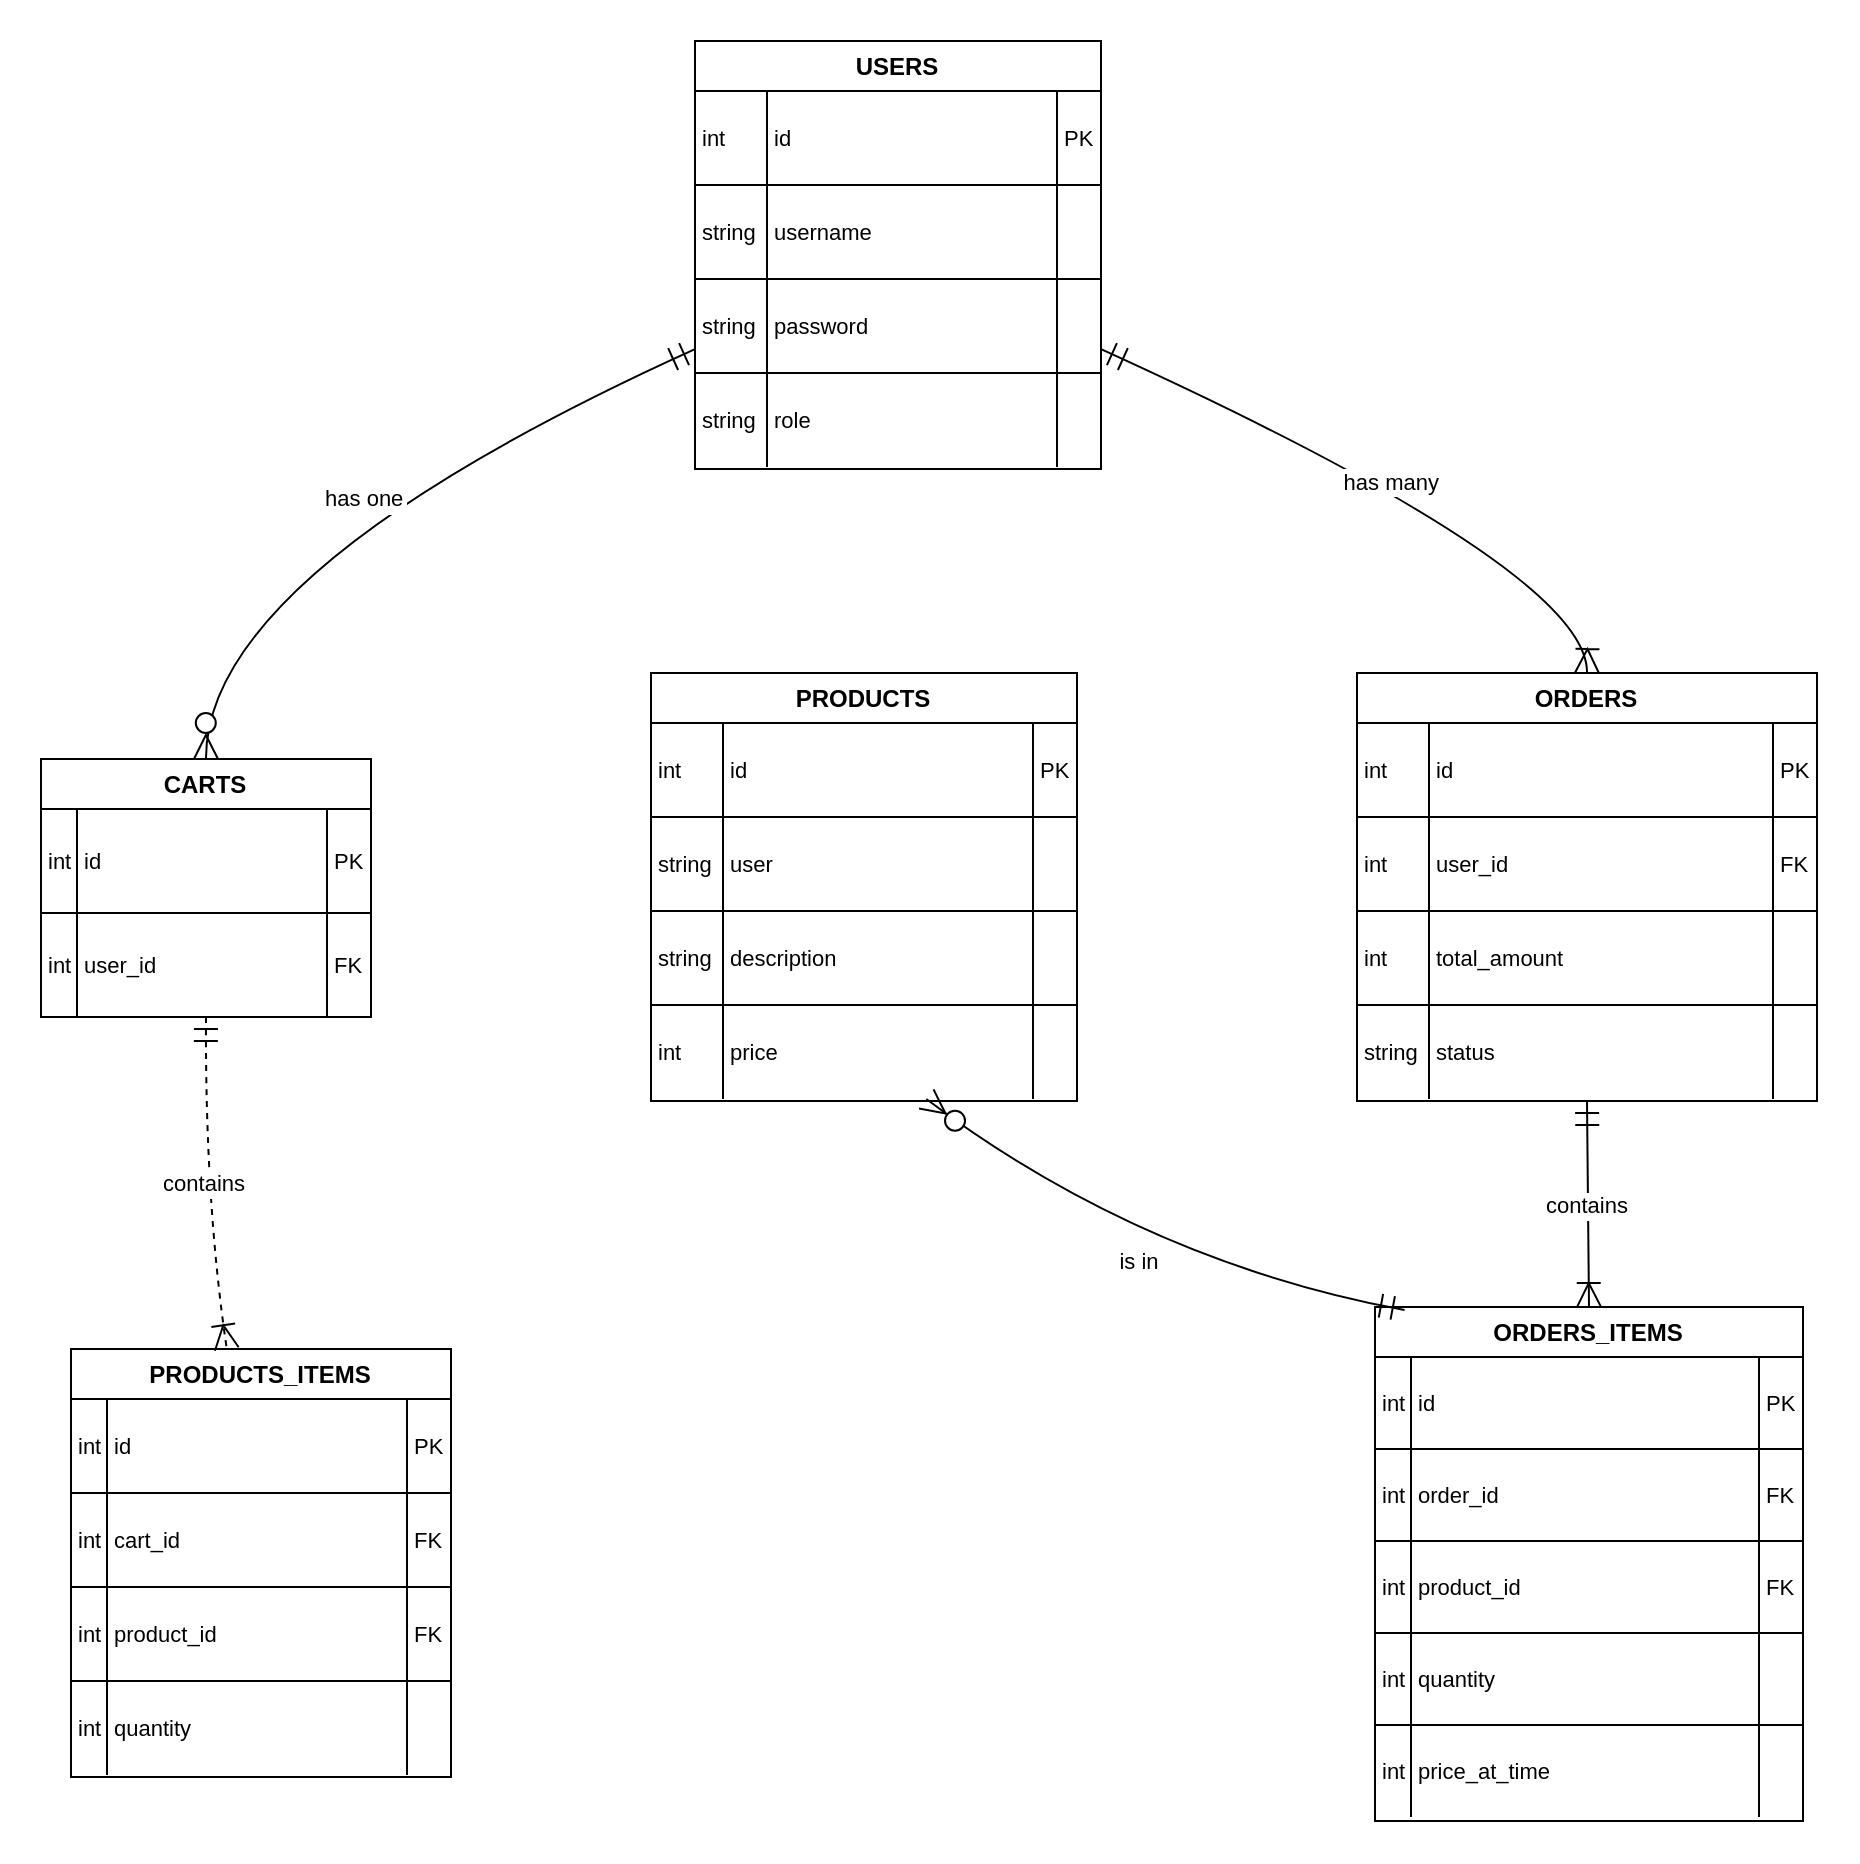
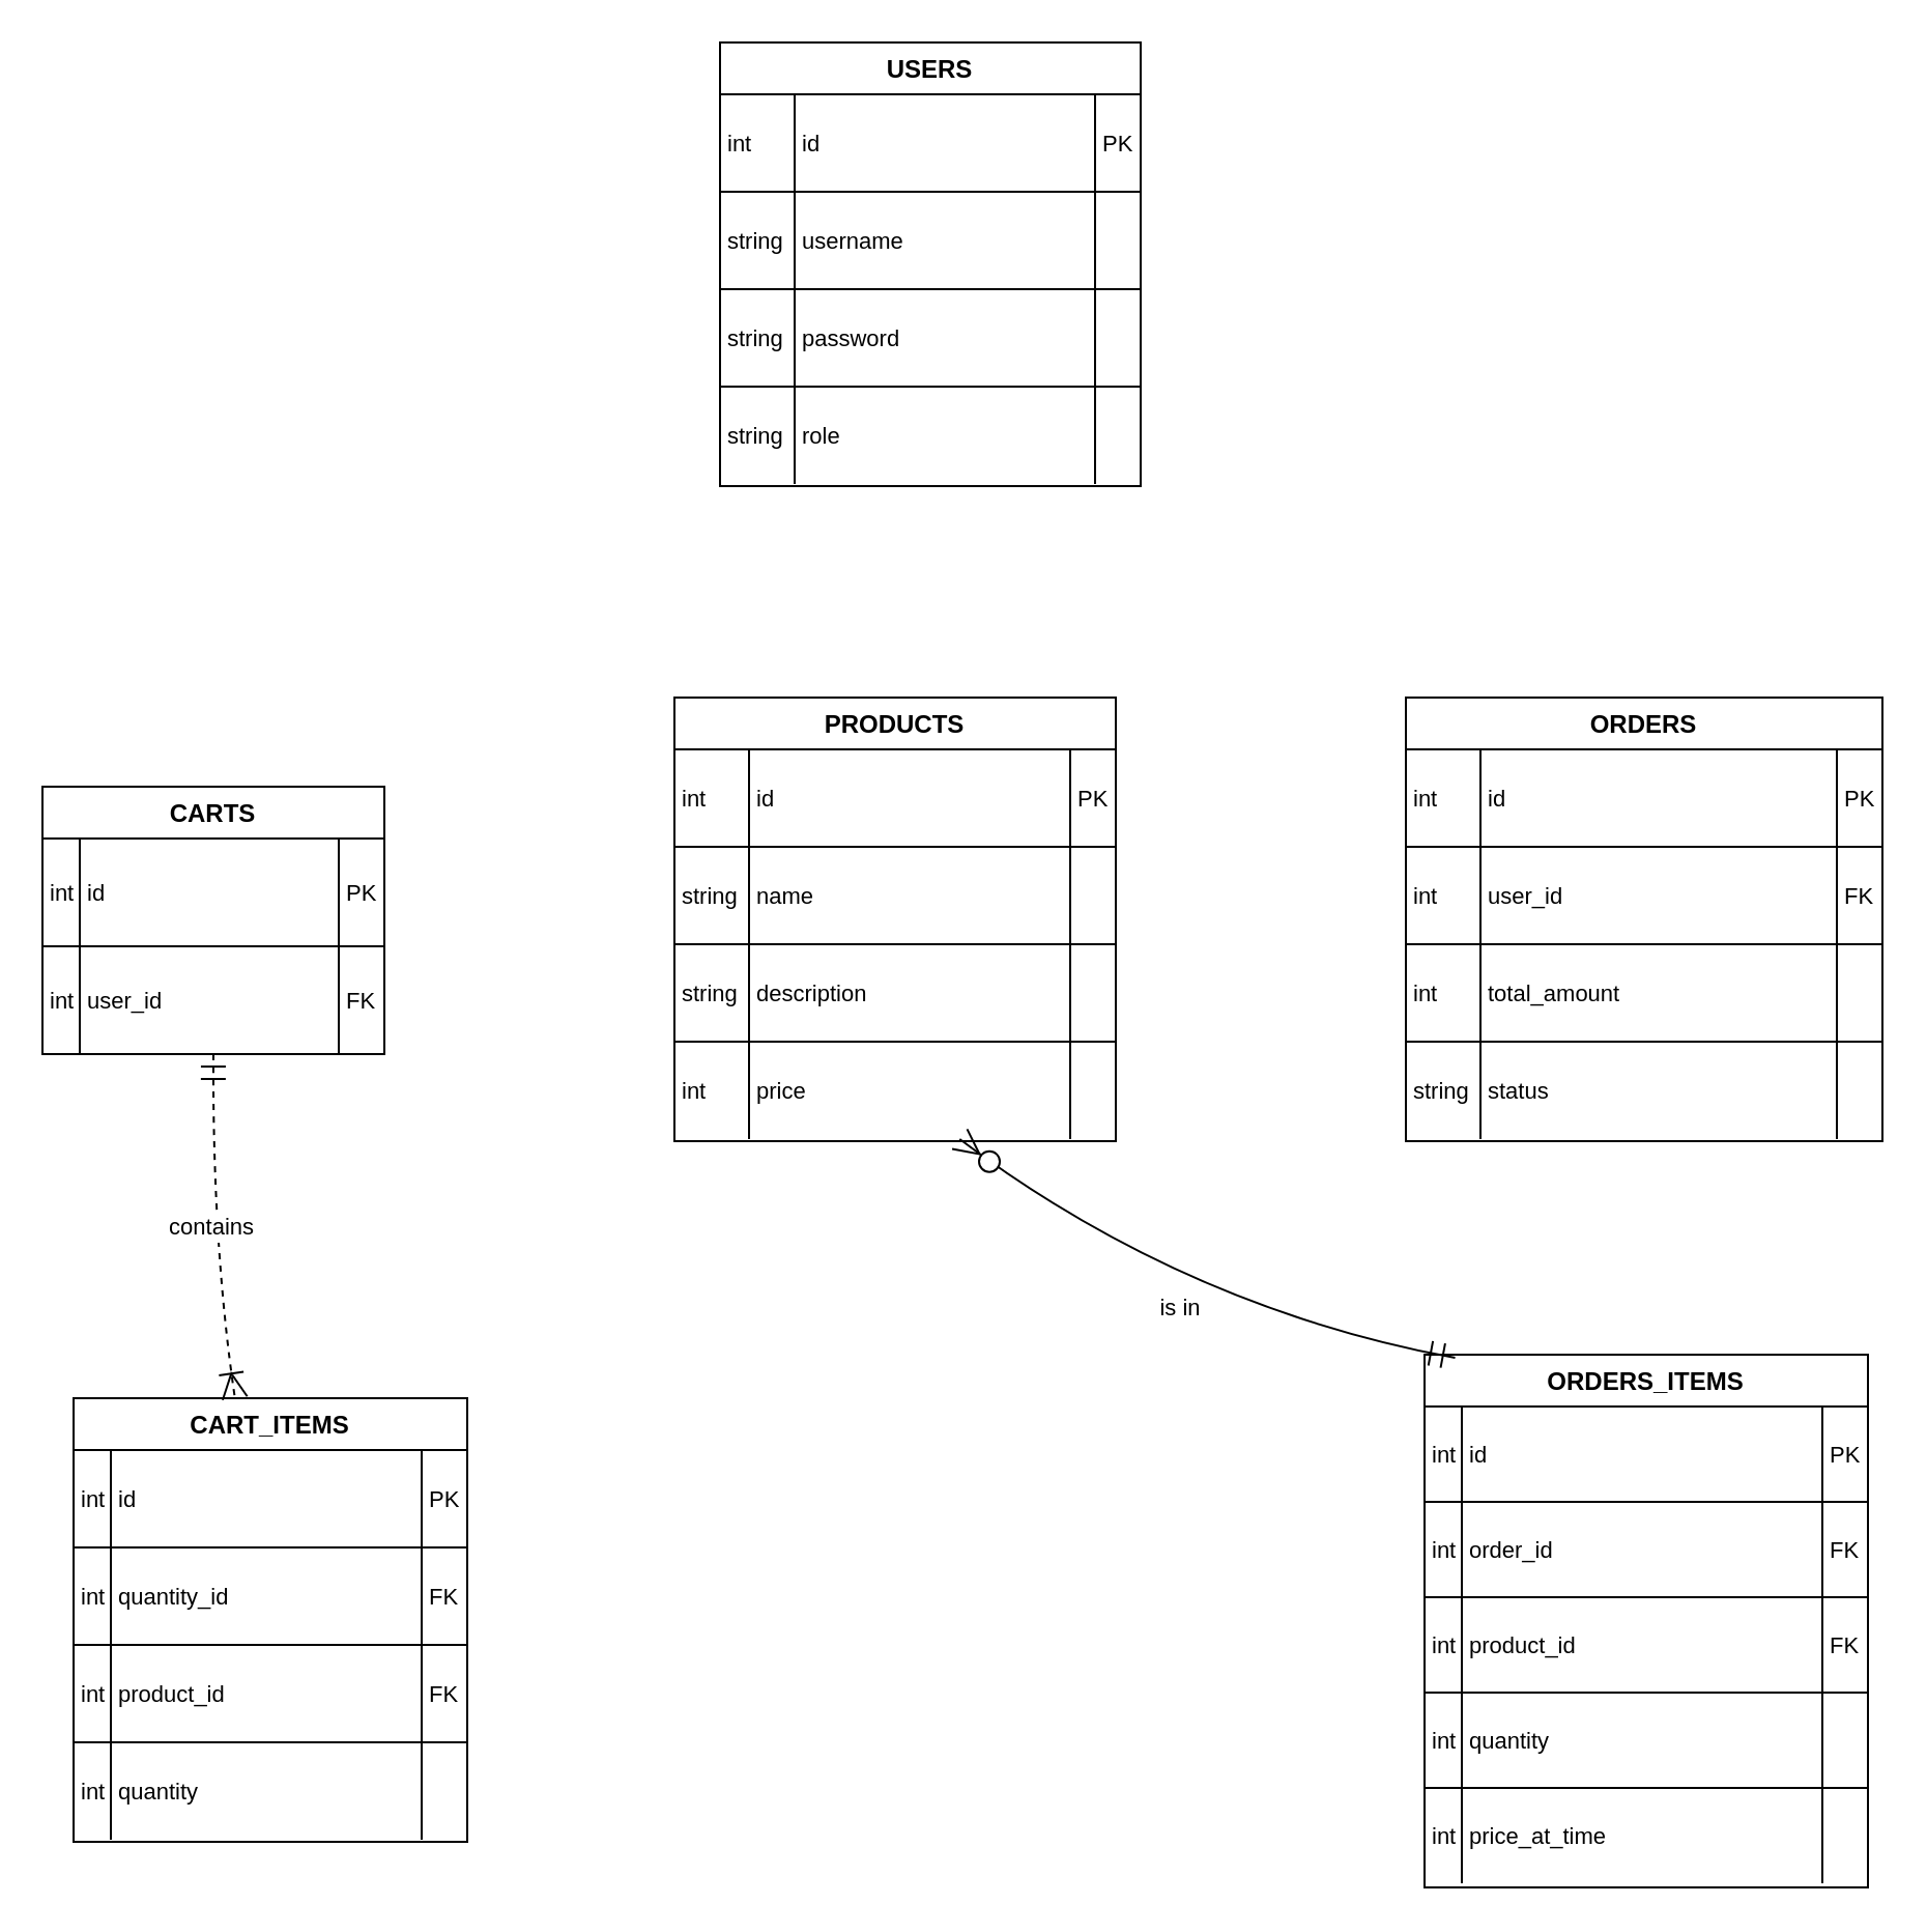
- <mxCell id="101" value="has many" style="curved=1;startArrow=ERmandOne;startSize=10;;endArrow=ERoneToMany;endSize=10;;exitX=1;exitY=0.72;entryX=0.5;entryY=0;rounded=0;" edge="1" parent="1" source="2" target="62"><mxGeometry relative="1" as="geometry"><Array as="points"><mxPoint x="794" y="285" /></Array></mxGeometry></mxCell>
- <mxCell id="100" value="has one" style="curved=1;startArrow=ERmandOne;startSize=10;;endArrow=ERzeroToMany;endSize=10;;exitX=0;exitY=0.72;entryX=0.5;entryY=0;rounded=0;" edge="1" parent="1" source="2" target="36"><mxGeometry relative="1" as="geometry"><Array as="points"><mxPoint x="102" y="285" /></Array></mxGeometry></mxCell>
- <mxCell id="26" value="user" style="shape=partialRectangle;connectable=0;fillColor=none;top=0;left=0;bottom=0;right=0;align=left;spacingLeft=2;overflow=hidden;fontSize=11;" vertex="1" parent="24"><mxGeometry x="36" width="155" height="47" as="geometry"><mxRectangle width="155" height="47" as="alternateBounds" /></mxGeometry></mxCell>
+ <mxCell id="26" value="name" style="shape=partialRectangle;connectable=0;fillColor=none;top=0;left=0;bottom=0;right=0;align=left;spacingLeft=2;overflow=hidden;fontSize=11;" vertex="1" parent="24"><mxGeometry x="36" width="155" height="47" as="geometry"><mxRectangle width="155" height="47" as="alternateBounds" /></mxGeometry></mxCell>
- <mxCell id="103" value="contains" style="curved=1;startArrow=ERmandOne;startSize=10;;endArrow=ERoneToMany;endSize=10;;exitX=0.5;exitY=1;entryX=0.5;entryY=0;rounded=0;" edge="1" parent="1" source="62" target="79"><mxGeometry relative="1" as="geometry"><Array as="points" /></mxGeometry></mxCell>
- <mxCell id="45" value="PRODUCTS_ITEMS" style="shape=table;startSize=25;container=1;collapsible=0;childLayout=tableLayout;fixedRows=1;rowLines=1;fontStyle=1;align=center;resizeLast=1;" vertex="1" parent="1"><mxGeometry x="35" y="674" width="190" height="214" as="geometry" /></mxCell>
+ <mxCell id="45" value="CART_ITEMS" style="shape=table;startSize=25;container=1;collapsible=0;childLayout=tableLayout;fixedRows=1;rowLines=1;fontStyle=1;align=center;resizeLast=1;" vertex="1" parent="1"><mxGeometry x="35" y="674" width="190" height="214" as="geometry" /></mxCell>
- <mxCell id="52" value="cart_id" style="shape=partialRectangle;connectable=0;fillColor=none;top=0;left=0;bottom=0;right=0;align=left;spacingLeft=2;overflow=hidden;fontSize=11;" vertex="1" parent="50"><mxGeometry x="18" width="150" height="47" as="geometry"><mxRectangle width="150" height="47" as="alternateBounds" /></mxGeometry></mxCell>
+ <mxCell id="52" value="quantity_id" style="shape=partialRectangle;connectable=0;fillColor=none;top=0;left=0;bottom=0;right=0;align=left;spacingLeft=2;overflow=hidden;fontSize=11;" vertex="1" parent="50"><mxGeometry x="18" width="150" height="47" as="geometry"><mxRectangle width="150" height="47" as="alternateBounds" /></mxGeometry></mxCell>
